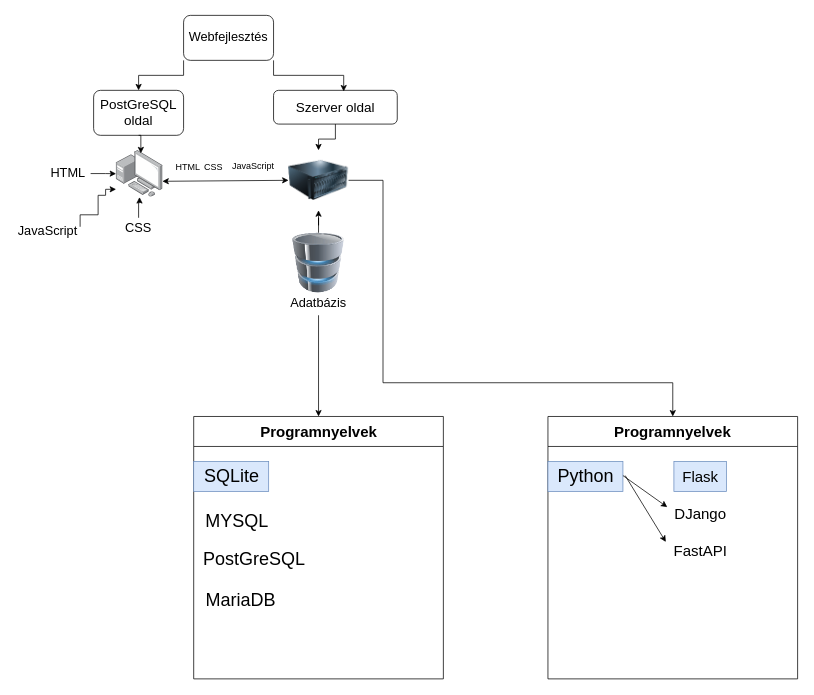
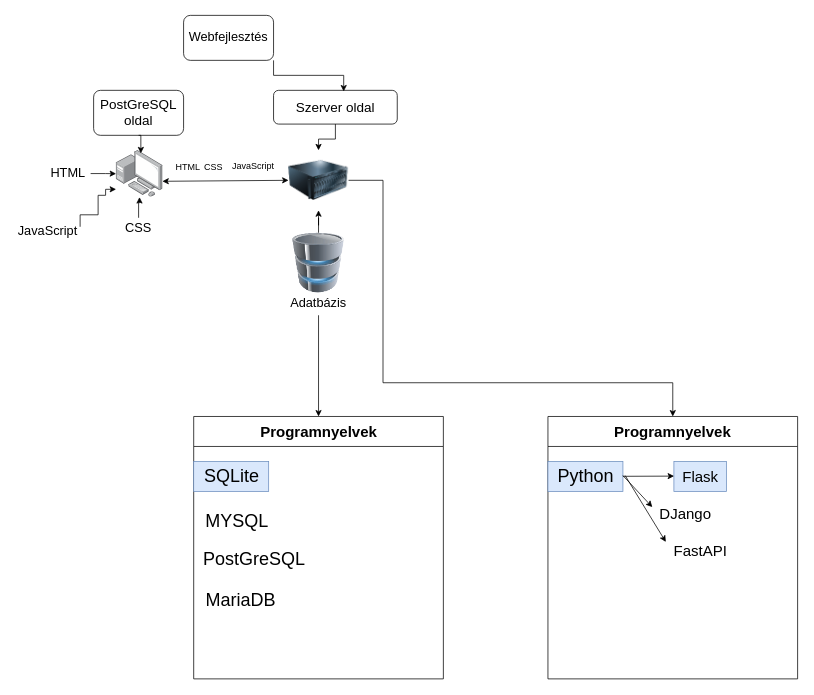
- <mxCell id="2" style="edgeStyle=orthogonalEdgeStyle;rounded=0;orthogonalLoop=1;jettySize=auto;html=1;exitX=0;exitY=1;exitDx=0;exitDy=0;" edge="1" parent="1" source="3" target="4"><mxGeometry relative="1" as="geometry" /></mxCell>
+ <mxCell id="31" value="" style="endArrow=classic;html=1;rounded=0;entryX=0.003;entryY=0.489;entryDx=0;entryDy=0;entryPerimeter=0;" edge="1" parent="26" source="27" target="28"><mxGeometry width="50" height="50" relative="1" as="geometry"><mxPoint x="103" y="88.8" as="sourcePoint" /><mxPoint x="153" y="38.8" as="targetPoint" /></mxGeometry></mxCell>
- <mxCell id="29" value="&lt;font style=&quot;font-size: 20px;&quot;&gt;DJango&lt;/font&gt;" style="text;html=1;align=center;verticalAlign=middle;resizable=0;points=[];autosize=1;" vertex="1" parent="26"><mxGeometry x="158" y="108.8" width="90" height="40" as="geometry" /></mxCell>
+ <mxCell id="29" value="&lt;font style=&quot;font-size: 20px;&quot;&gt;DJango&lt;/font&gt;" style="text;html=1;align=center;verticalAlign=middle;resizable=0;points=[];autosize=1;" vertex="1" parent="26"><mxGeometry x="138" y="108.8" width="90" height="40" as="geometry" /></mxCell>
